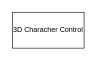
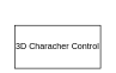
- <mxCell id="2" value="3D Characher Control" style="rounded=0;whiteSpace=wrap;html=1;" vertex="1" parent="1"><mxGeometry width="120" height="60" as="geometry" x="20" y="20" /></mxCell>
+ <mxCell id="2" value="3D Characher Control" style="rounded=0;whiteSpace=wrap;html=1;" vertex="1" parent="1"><mxGeometry x="20" y="35" width="120" height="60" as="geometry" /></mxCell>
